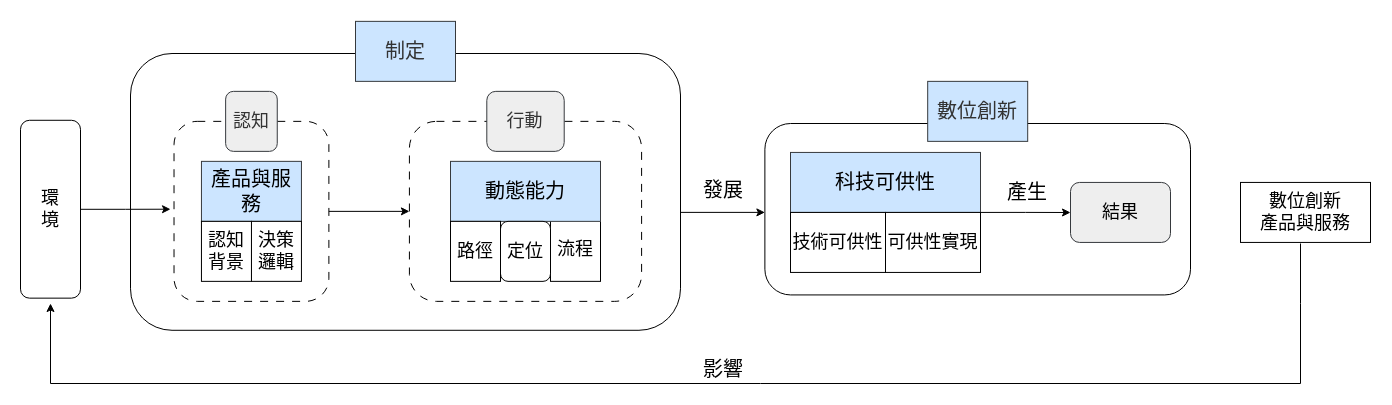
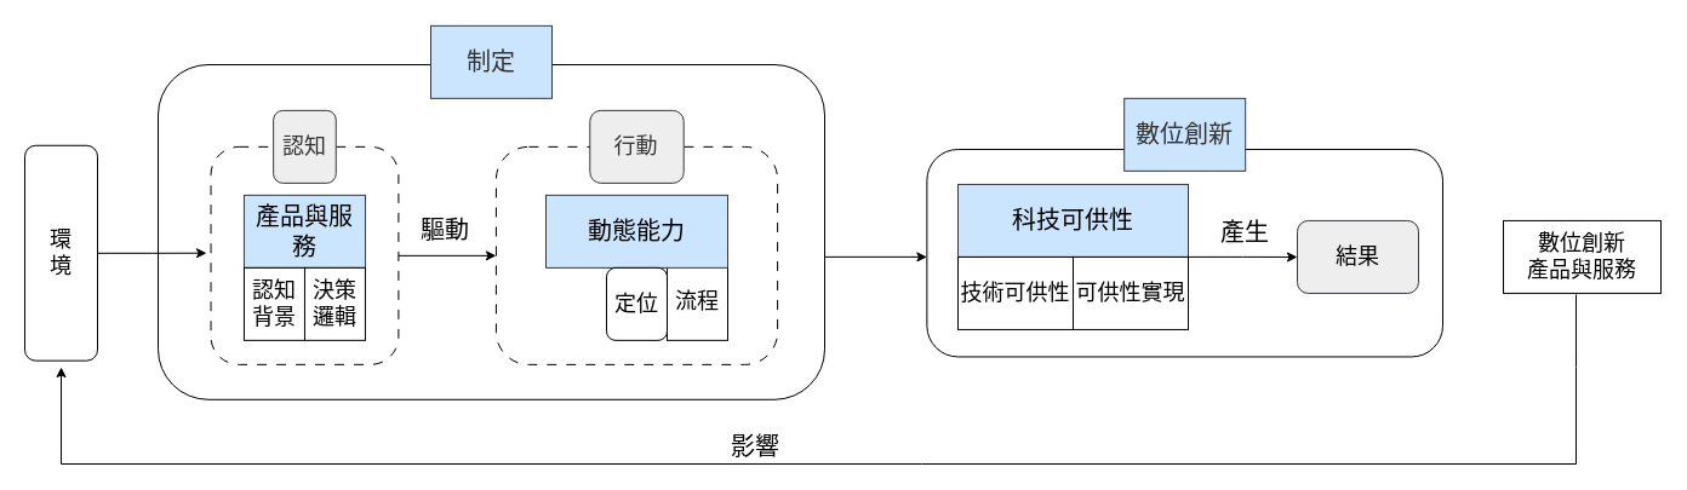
+ <mxCell id="17" value="&lt;font style=&quot;font-size: 20px;&quot; face=&quot;標楷體&quot;&gt;驅動&lt;/font&gt;" style="text;html=1;align=center;verticalAlign=middle;whiteSpace=wrap;rounded=0;fontFamily=Helvetica;fontSize=12;fontColor=default;" vertex="1" parent="1"><mxGeometry x="340.002" y="173.935" width="54.375" height="30" as="geometry" /></mxCell>
- <mxCell id="18" value="&lt;font style=&quot;font-size: 20px;&quot; face=&quot;標楷體&quot;&gt;發展&lt;/font&gt;" style="text;html=1;align=center;verticalAlign=middle;whiteSpace=wrap;rounded=0;" vertex="1" parent="1"><mxGeometry x="695.633" y="173.935" width="54.375" height="30" as="geometry" /></mxCell>
- <mxCell id="37" value="路徑" style="rounded=0;whiteSpace=wrap;html=1;movable=1;resizable=1;rotatable=1;deletable=1;editable=1;locked=0;connectable=1;fontFamily=標楷體;fontSize=18;fontStyle=0" vertex="1" parent="33"><mxGeometry y="60" width="50" height="60" as="geometry" /></mxCell>
- <mxCell id="29" value="&lt;font style=&quot;font-size: 20px;&quot; face=&quot;標楷體&quot;&gt;影響&lt;/font&gt;" style="text;html=1;align=center;verticalAlign=middle;whiteSpace=wrap;rounded=0;" vertex="1" parent="1"><mxGeometry x="695.633" y="353" width="54.375" height="30" as="geometry" /></mxCell>
+ <mxCell id="29" value="&lt;font style=&quot;font-size: 20px;&quot; face=&quot;標楷體&quot;&gt;影響&lt;/font&gt;" style="text;html=1;align=center;verticalAlign=middle;whiteSpace=wrap;rounded=0;" vertex="1" parent="1"><mxGeometry x="595.633" y="353" width="54.375" height="30" as="geometry" /></mxCell>
